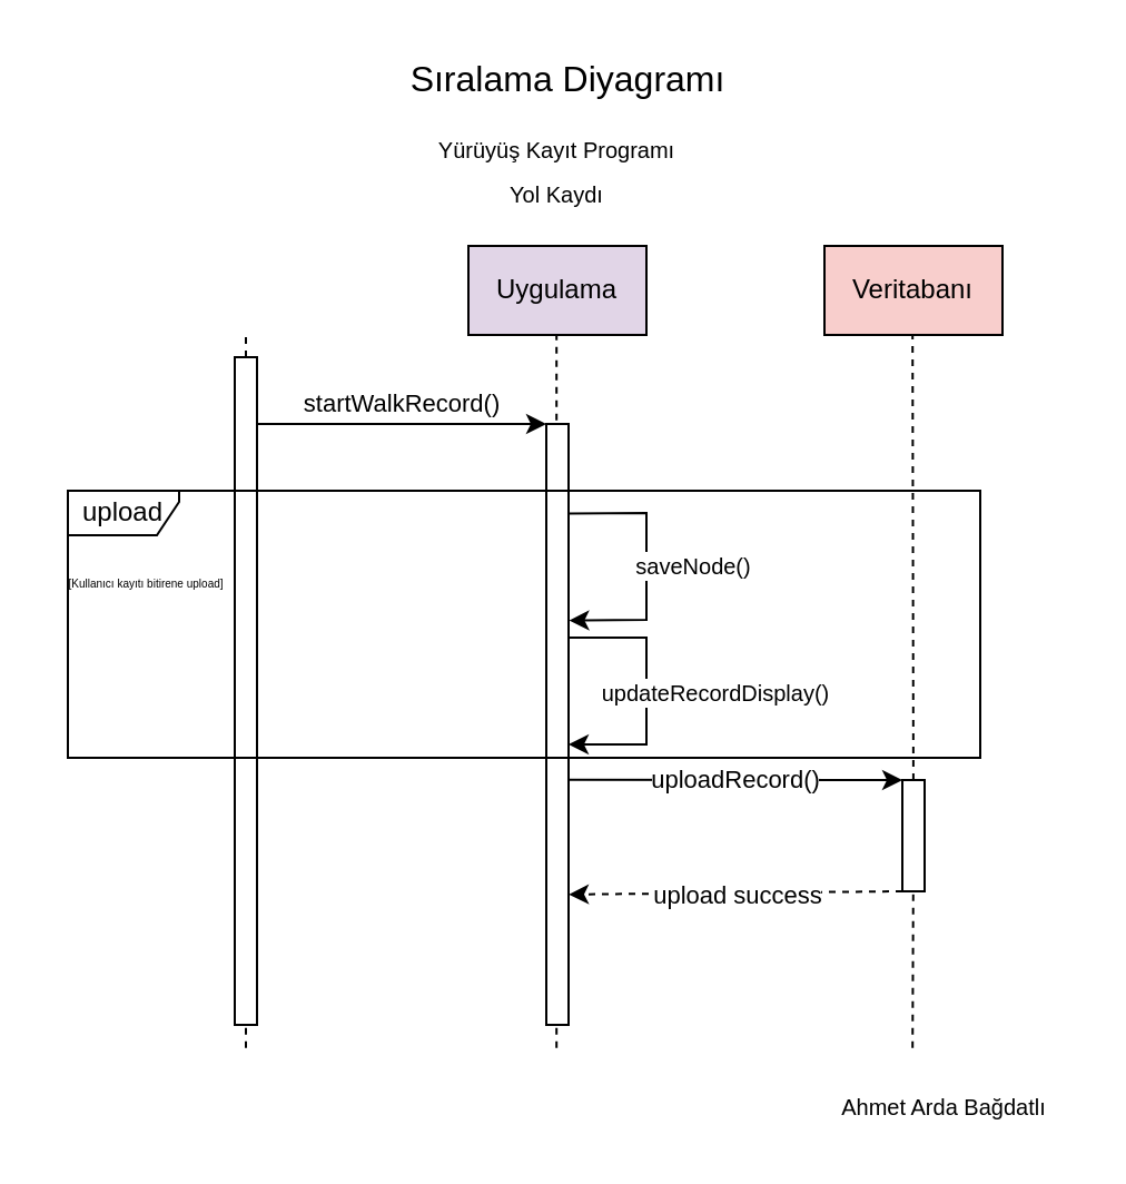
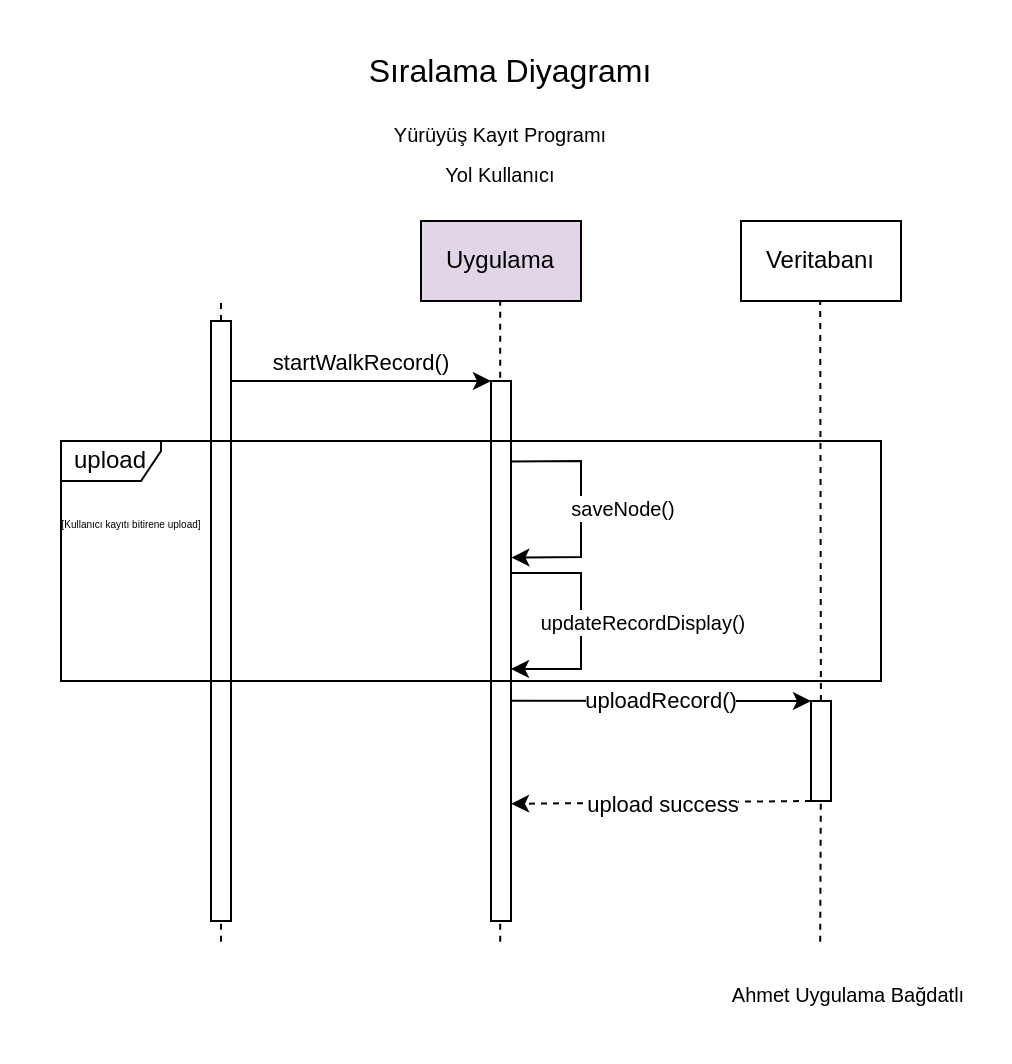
- <mxCell id="25" value="&lt;font style=&quot;font-size: 10px;&quot;&gt;Yürüyüş Kayıt Programı&lt;/font&gt;&lt;div&gt;&lt;font style=&quot;font-size: 10px;&quot;&gt;Yol Kaydı&lt;/font&gt;&lt;/div&gt;" style="text;html=1;align=center;verticalAlign=middle;whiteSpace=wrap;rounded=0;fontSize=16;" vertex="1" parent="1"><mxGeometry x="190" y="60" width="120" height="30" as="geometry" /></mxCell>
+ <mxCell id="25" value="&lt;font style=&quot;font-size: 10px;&quot;&gt;Yürüyüş Kayıt Programı&lt;/font&gt;&lt;div&gt;&lt;font style=&quot;font-size: 10px;&quot;&gt;Yol Kullanıcı&lt;/font&gt;&lt;/div&gt;" style="text;html=1;align=center;verticalAlign=middle;whiteSpace=wrap;rounded=0;fontSize=16;" vertex="1" parent="1"><mxGeometry x="190" y="60" width="120" height="30" as="geometry" /></mxCell>
- <mxCell id="3" value="Veritabanı" style="rounded=0;whiteSpace=wrap;html=1;fillColor=#f8cecc;" vertex="1" parent="1"><mxGeometry x="370" y="110" width="80" height="40" as="geometry" /></mxCell>
+ <mxCell id="3" value="Veritabanı" style="rounded=0;whiteSpace=wrap;html=1;" vertex="1" parent="1"><mxGeometry x="370" y="110" width="80" height="40" as="geometry" /></mxCell>
- <mxCell id="26" value="&lt;font style=&quot;font-size: 10px;&quot;&gt;Ahmet Arda Bağdatlı&lt;/font&gt;" style="text;html=1;align=center;verticalAlign=middle;whiteSpace=wrap;rounded=0;fontSize=16;" vertex="1" parent="1"><mxGeometry x="364" y="480" width="120" height="30" as="geometry" /></mxCell>
+ <mxCell id="26" value="&lt;font style=&quot;font-size: 10px;&quot;&gt;Ahmet Uygulama Bağdatlı&lt;/font&gt;" style="text;html=1;align=center;verticalAlign=middle;whiteSpace=wrap;rounded=0;fontSize=16;" vertex="1" parent="1"><mxGeometry x="364" y="480" width="120" height="30" as="geometry" /></mxCell>
